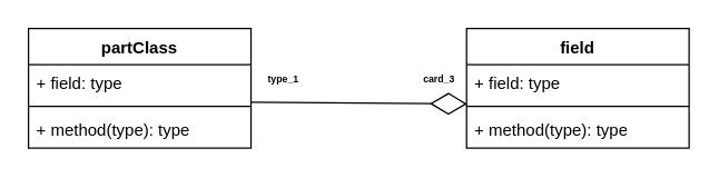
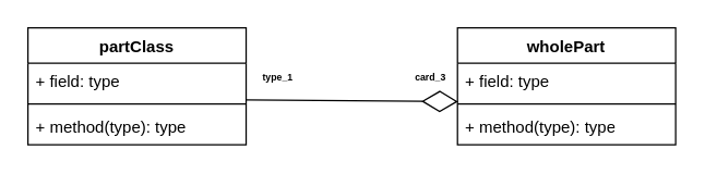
- <mxCell id="6" value="field" style="swimlane;fontStyle=1;align=center;verticalAlign=top;childLayout=stackLayout;horizontal=1;startSize=26;horizontalStack=0;resizeParent=1;resizeParentMax=0;resizeLast=0;collapsible=1;marginBottom=0;whiteSpace=wrap;html=1;" vertex="1" parent="1"><mxGeometry x="335" y="20" width="160" height="86" as="geometry" /></mxCell>
+ <mxCell id="6" value="wholePart" style="swimlane;fontStyle=1;align=center;verticalAlign=top;childLayout=stackLayout;horizontal=1;startSize=26;horizontalStack=0;resizeParent=1;resizeParentMax=0;resizeLast=0;collapsible=1;marginBottom=0;whiteSpace=wrap;html=1;" vertex="1" parent="1"><mxGeometry x="335" y="20" width="160" height="86" as="geometry" /></mxCell>
